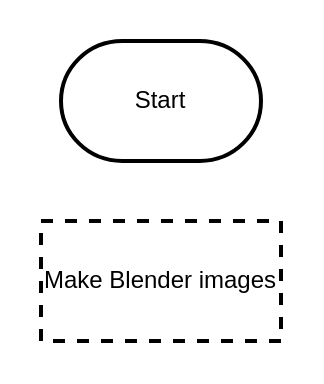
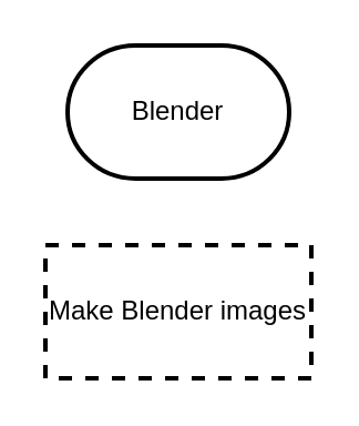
- <mxCell id="3" value="Start" style="strokeWidth=2;html=1;shape=mxgraph.flowchart.terminator;whiteSpace=wrap;" parent="1" vertex="1"><mxGeometry x="30" y="20" width="100" height="60" as="geometry" /></mxCell>
+ <mxCell id="3" value="Blender" style="strokeWidth=2;html=1;shape=mxgraph.flowchart.terminator;whiteSpace=wrap;" parent="1" vertex="1"><mxGeometry x="30" y="20" width="100" height="60" as="geometry" /></mxCell>
